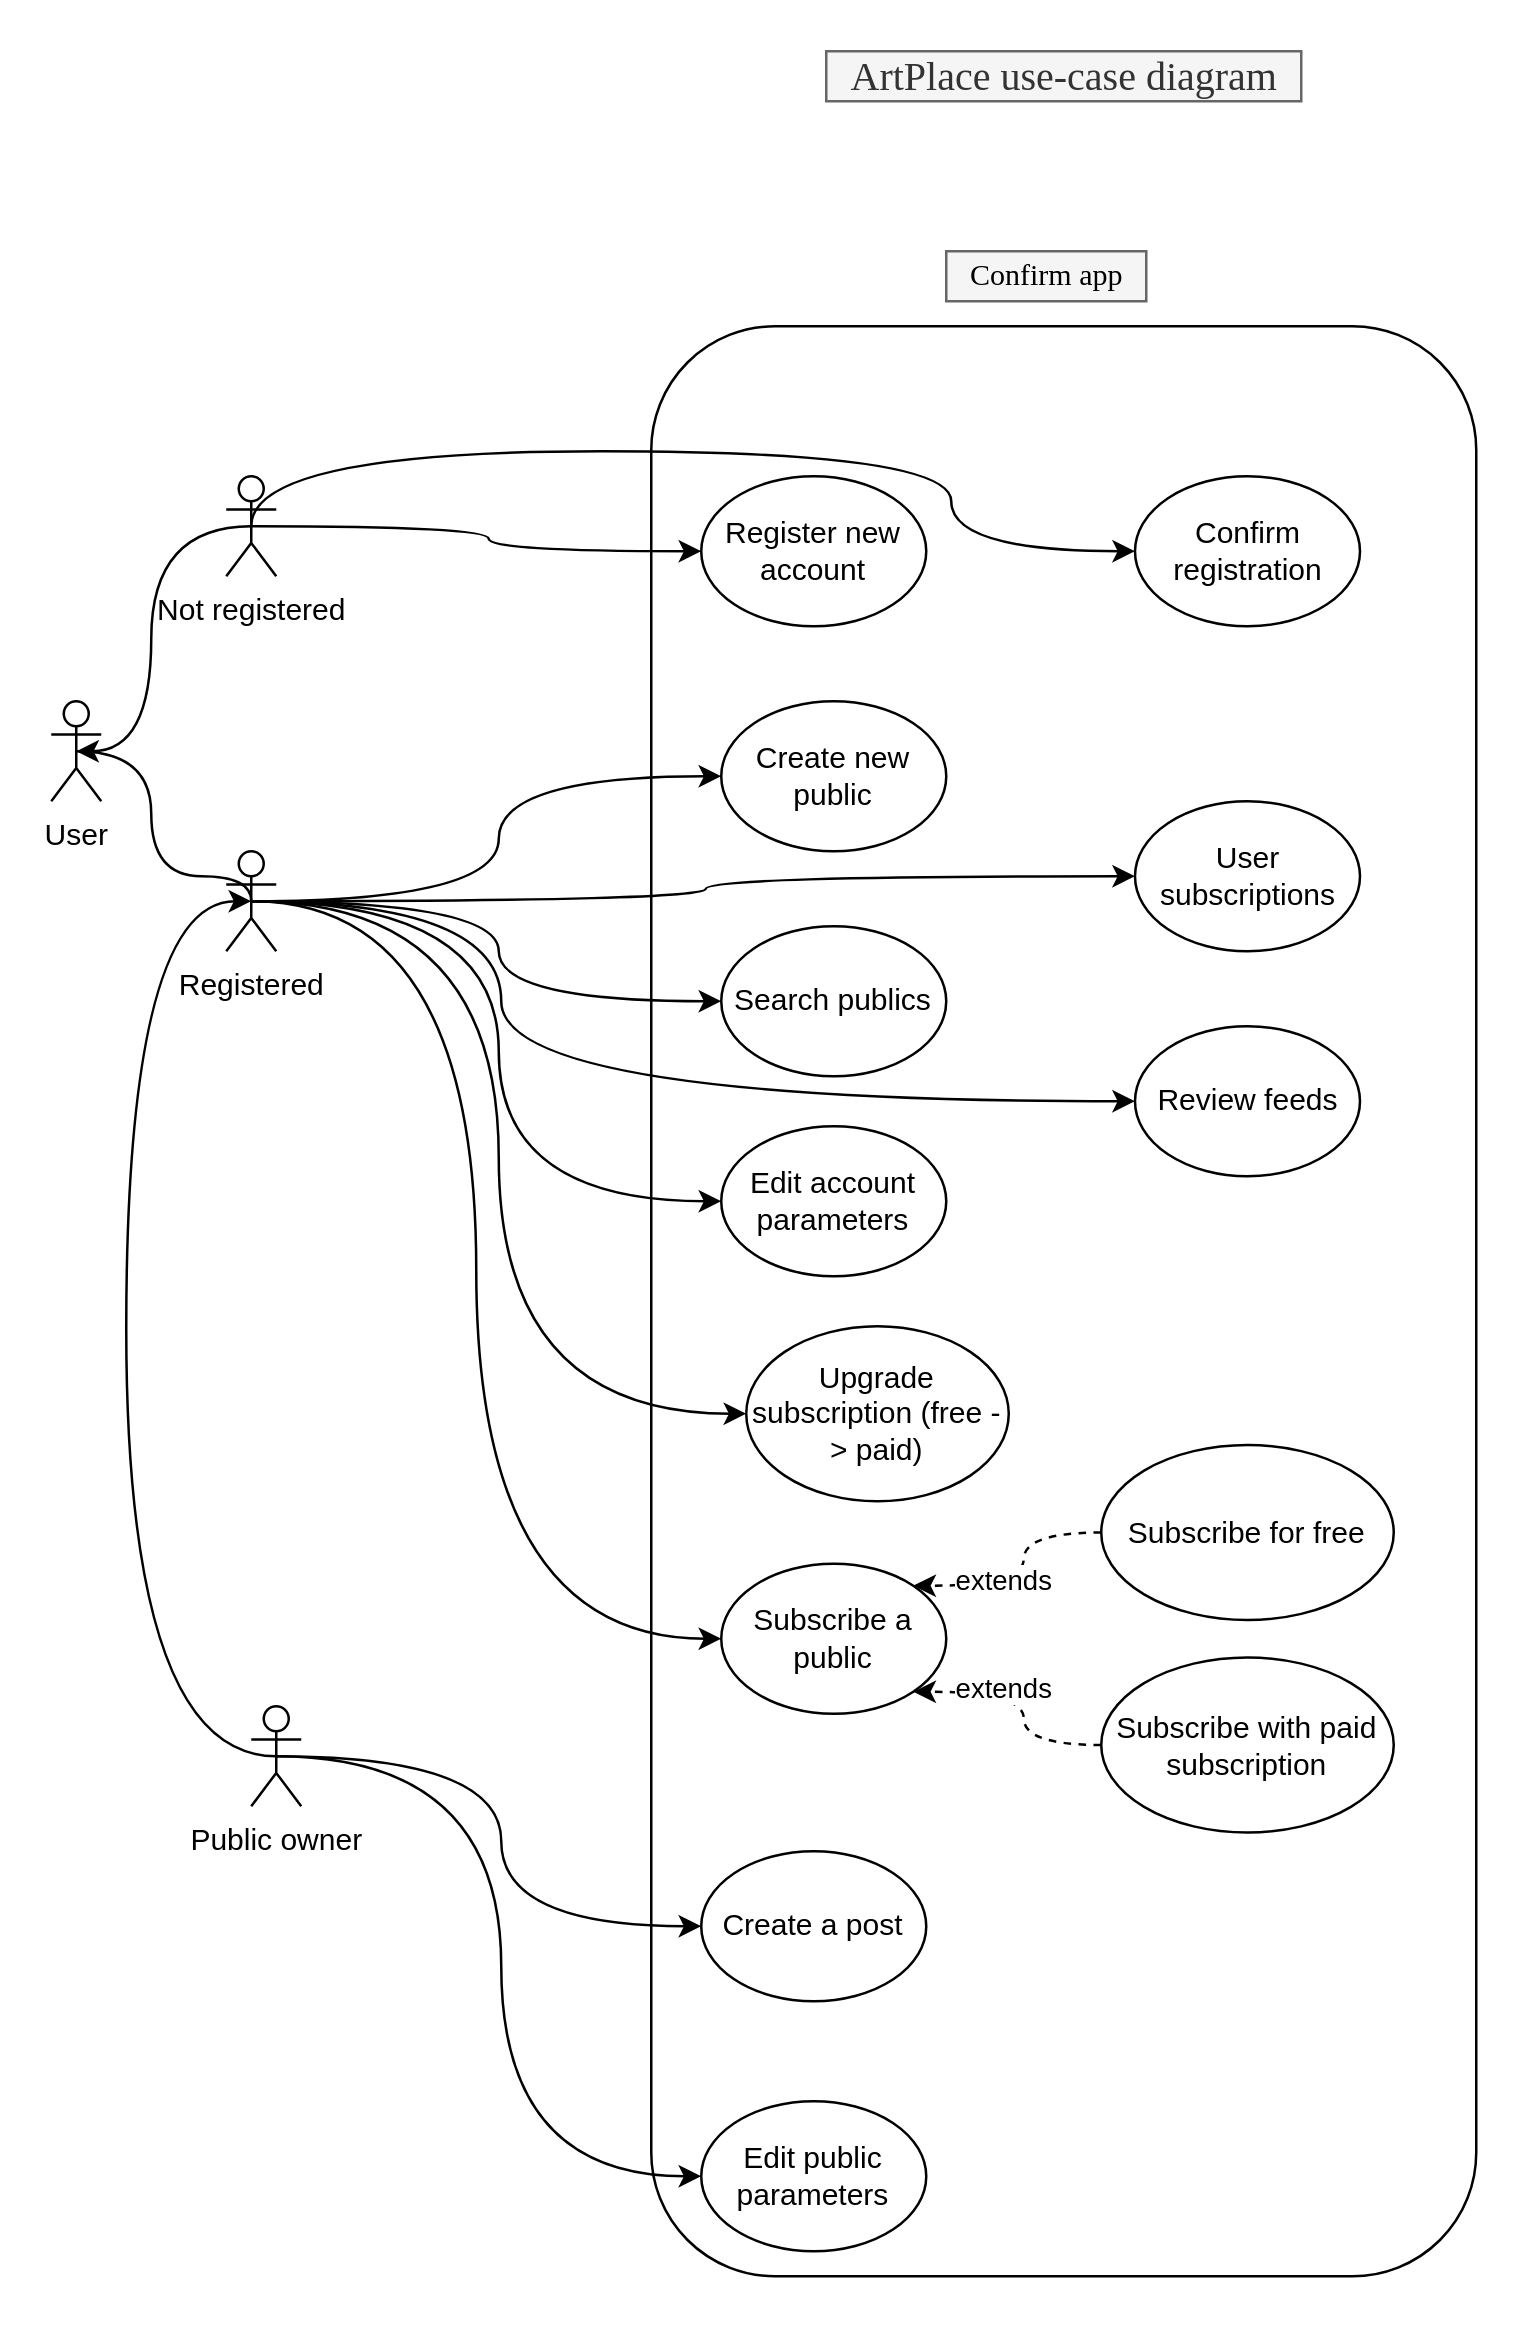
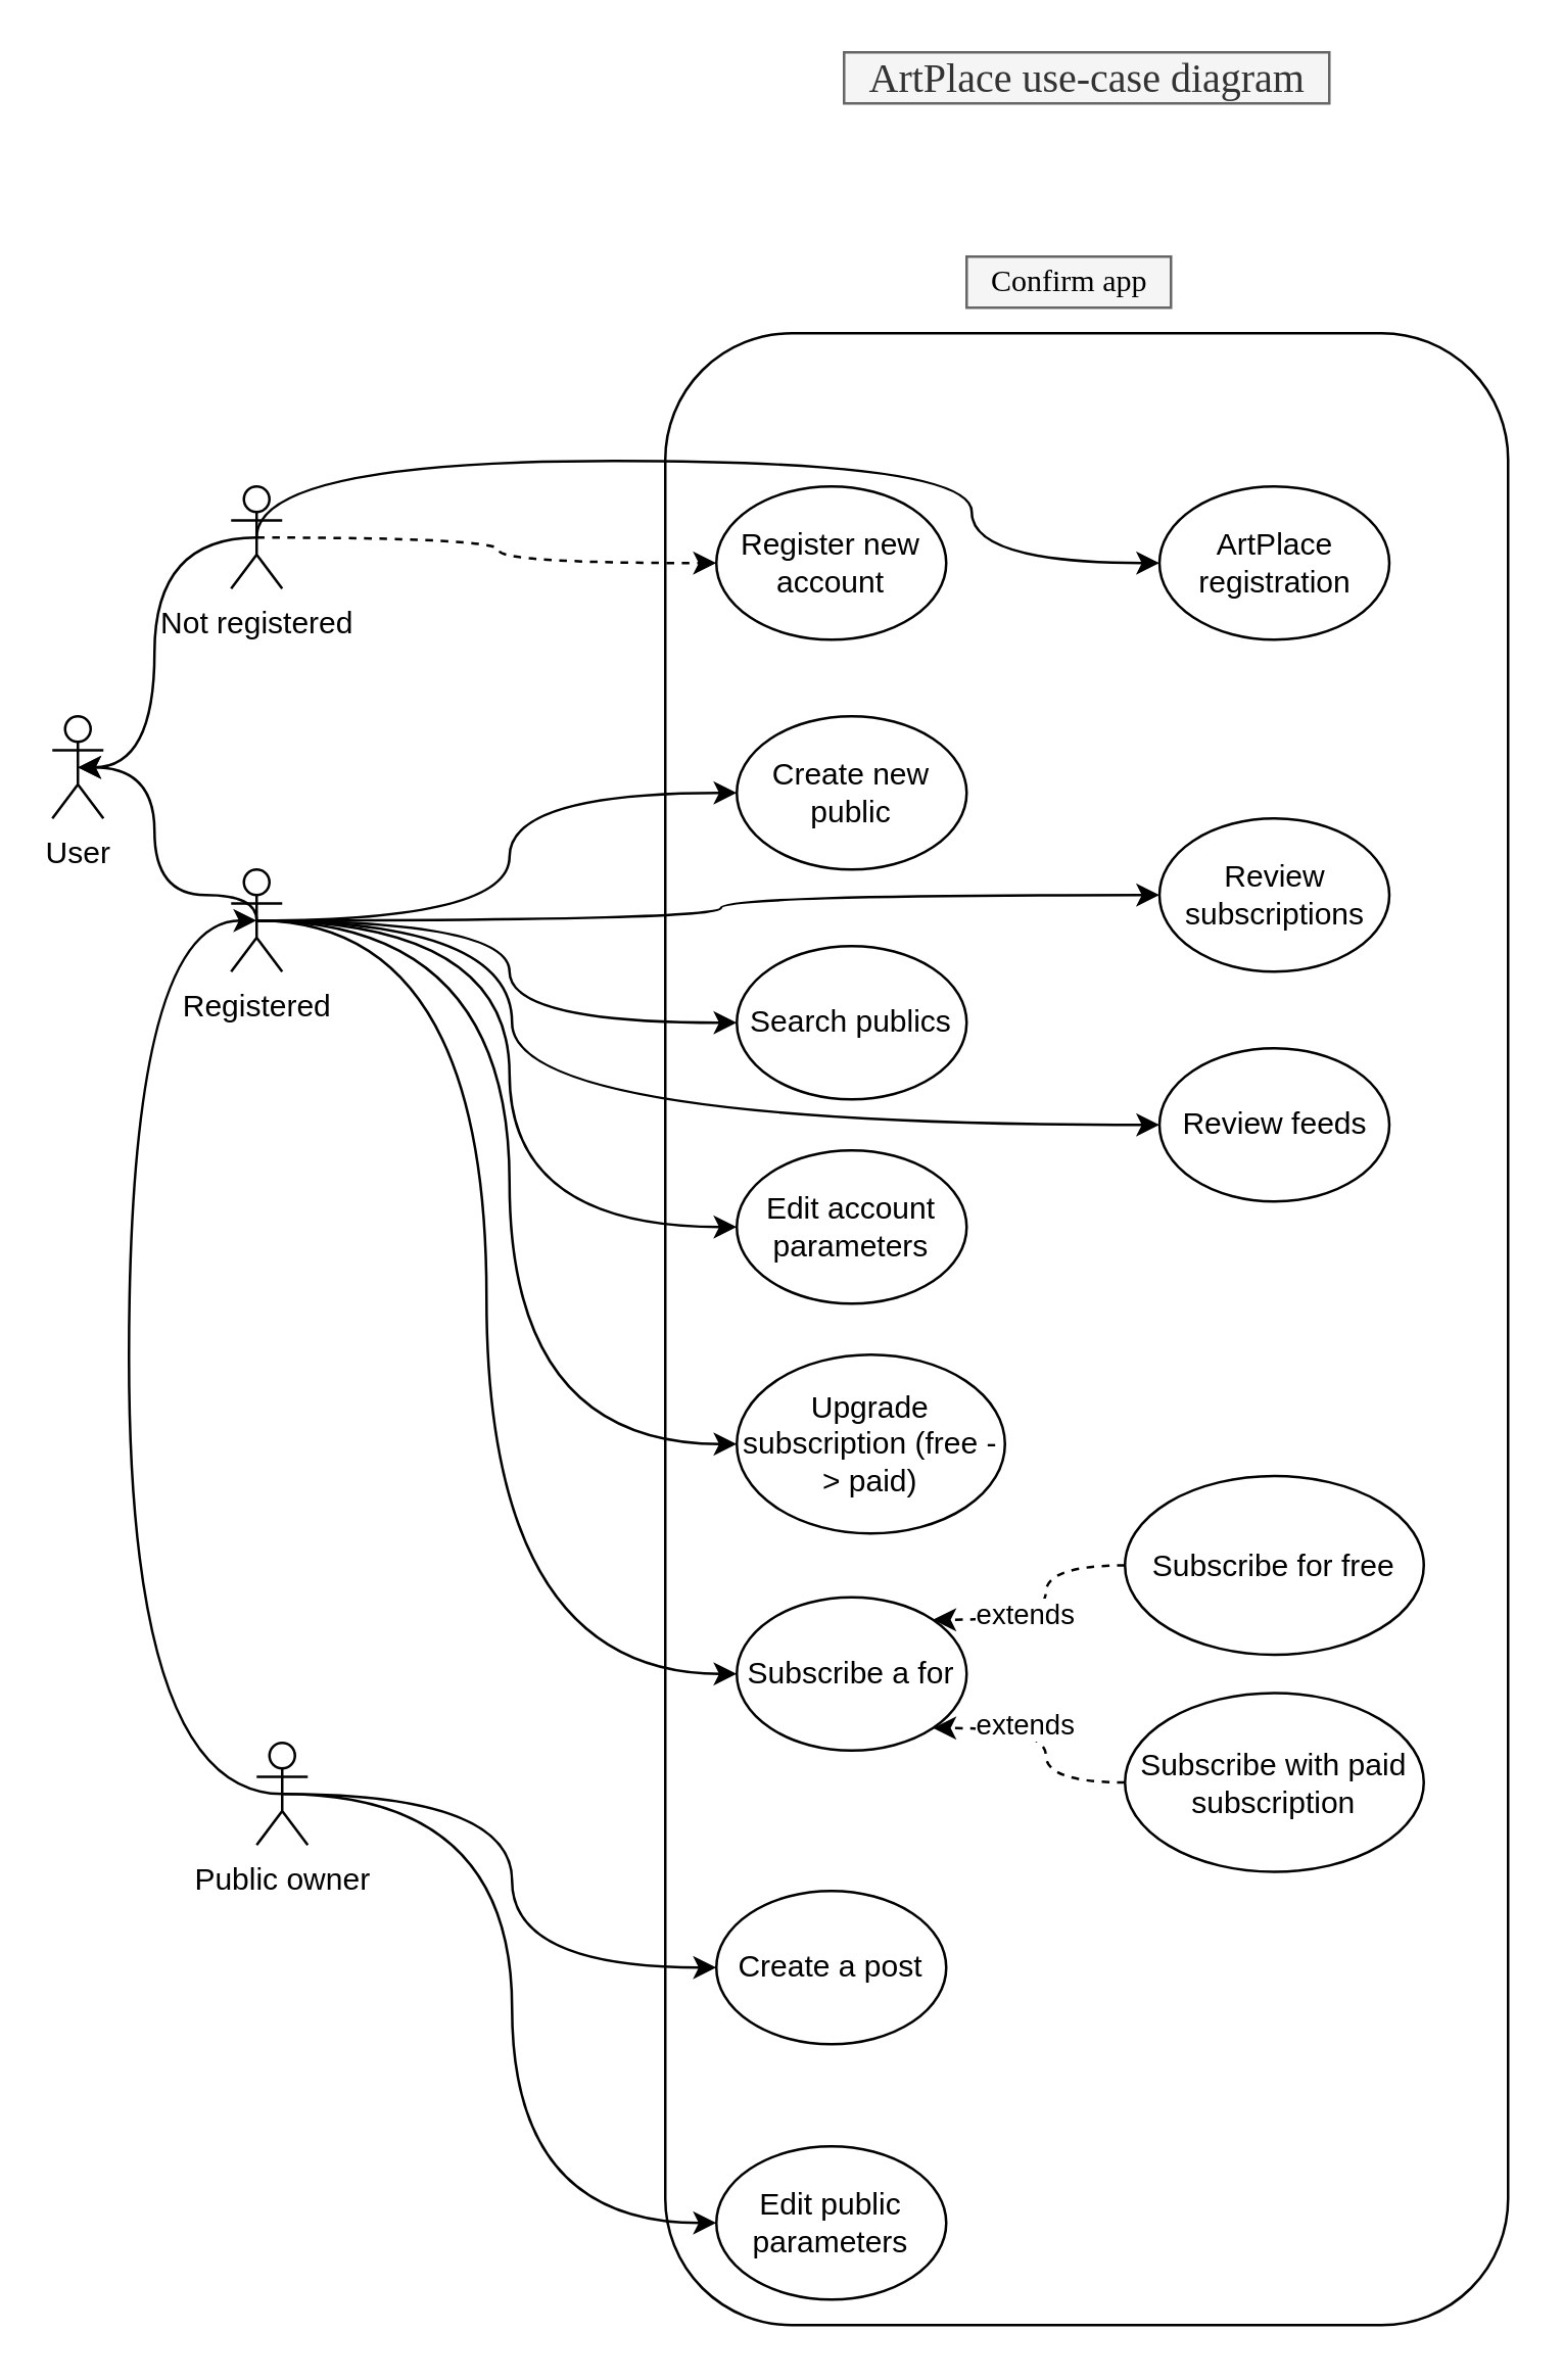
- <mxCell id="5" style="edgeStyle=orthogonalEdgeStyle;orthogonalLoop=1;jettySize=auto;html=1;exitX=0.5;exitY=0.5;exitDx=0;exitDy=0;exitPerimeter=0;entryX=0;entryY=0.5;entryDx=0;entryDy=0;curved=1;strokeWidth=1;" edge="1" parent="1" source="7" target="17"><mxGeometry relative="1" as="geometry" /></mxCell>
+ <mxCell id="5" style="edgeStyle=orthogonalEdgeStyle;orthogonalLoop=1;jettySize=auto;html=1;exitX=0.5;exitY=0.5;exitDx=0;exitDy=0;exitPerimeter=0;entryX=0;entryY=0.5;entryDx=0;entryDy=0;curved=1;strokeWidth=1;dashed=1;" edge="1" parent="1" source="7" target="17"><mxGeometry relative="1" as="geometry" /></mxCell>
- <mxCell id="19" value="Confirm registration" style="ellipse;whiteSpace=wrap;html=1;rounded=1;" vertex="1" parent="1"><mxGeometry x="453.5" y="190" width="90" height="60" as="geometry" /></mxCell>
+ <mxCell id="19" value="ArtPlace registration" style="ellipse;whiteSpace=wrap;html=1;rounded=1;" vertex="1" parent="1"><mxGeometry x="453.5" y="190" width="90" height="60" as="geometry" /></mxCell>
- <mxCell id="8" style="edgeStyle=orthogonalEdgeStyle;orthogonalLoop=1;jettySize=auto;html=1;exitX=0.5;exitY=0.5;exitDx=0;exitDy=0;exitPerimeter=0;curved=1;entryX=0.5;entryY=0.5;entryDx=0;entryDy=0;entryPerimeter=0;endArrow=none;" edge="1" parent="1" source="16" target="3"><mxGeometry relative="1" as="geometry"><mxPoint x="35" y="290" as="targetPoint" /><Array as="points"><mxPoint x="100" y="350" /><mxPoint x="60" y="350" /><mxPoint x="60" y="300" /></Array></mxGeometry></mxCell>
+ <mxCell id="8" style="edgeStyle=orthogonalEdgeStyle;orthogonalLoop=1;jettySize=auto;html=1;exitX=0.5;exitY=0.5;exitDx=0;exitDy=0;exitPerimeter=0;curved=1;entryX=0.5;entryY=0.5;entryDx=0;entryDy=0;entryPerimeter=0;" edge="1" parent="1" source="16" target="3"><mxGeometry relative="1" as="geometry"><mxPoint x="35" y="290" as="targetPoint" /><Array as="points"><mxPoint x="100" y="350" /><mxPoint x="60" y="350" /><mxPoint x="60" y="300" /></Array></mxGeometry></mxCell>
- <mxCell id="35" value="User subscriptions" style="ellipse;whiteSpace=wrap;html=1;rounded=1;" vertex="1" parent="1"><mxGeometry x="453.5" y="320" width="90" height="60" as="geometry" /></mxCell>
+ <mxCell id="35" value="Review subscriptions" style="ellipse;whiteSpace=wrap;html=1;rounded=1;" vertex="1" parent="1"><mxGeometry x="453.5" y="320" width="90" height="60" as="geometry" /></mxCell>
- <mxCell id="34" value="Upgrade subscription (free -&amp;gt; paid)" style="ellipse;whiteSpace=wrap;html=1;rounded=1;" vertex="1" parent="1"><mxGeometry x="298" y="530" width="105" height="70" as="geometry" /></mxCell>
+ <mxCell id="34" value="Upgrade subscription (free -&amp;gt; paid)" style="ellipse;whiteSpace=wrap;html=1;rounded=1;" vertex="1" parent="1"><mxGeometry x="288" y="530" width="105" height="70" as="geometry" /></mxCell>
- <mxCell id="22" value="Subscribe a public" style="ellipse;whiteSpace=wrap;html=1;rounded=1;" vertex="1" parent="1"><mxGeometry x="288" y="625" width="90" height="60" as="geometry" /></mxCell>
+ <mxCell id="22" value="Subscribe a for" style="ellipse;whiteSpace=wrap;html=1;rounded=1;" vertex="1" parent="1"><mxGeometry x="288" y="625" width="90" height="60" as="geometry" /></mxCell>
